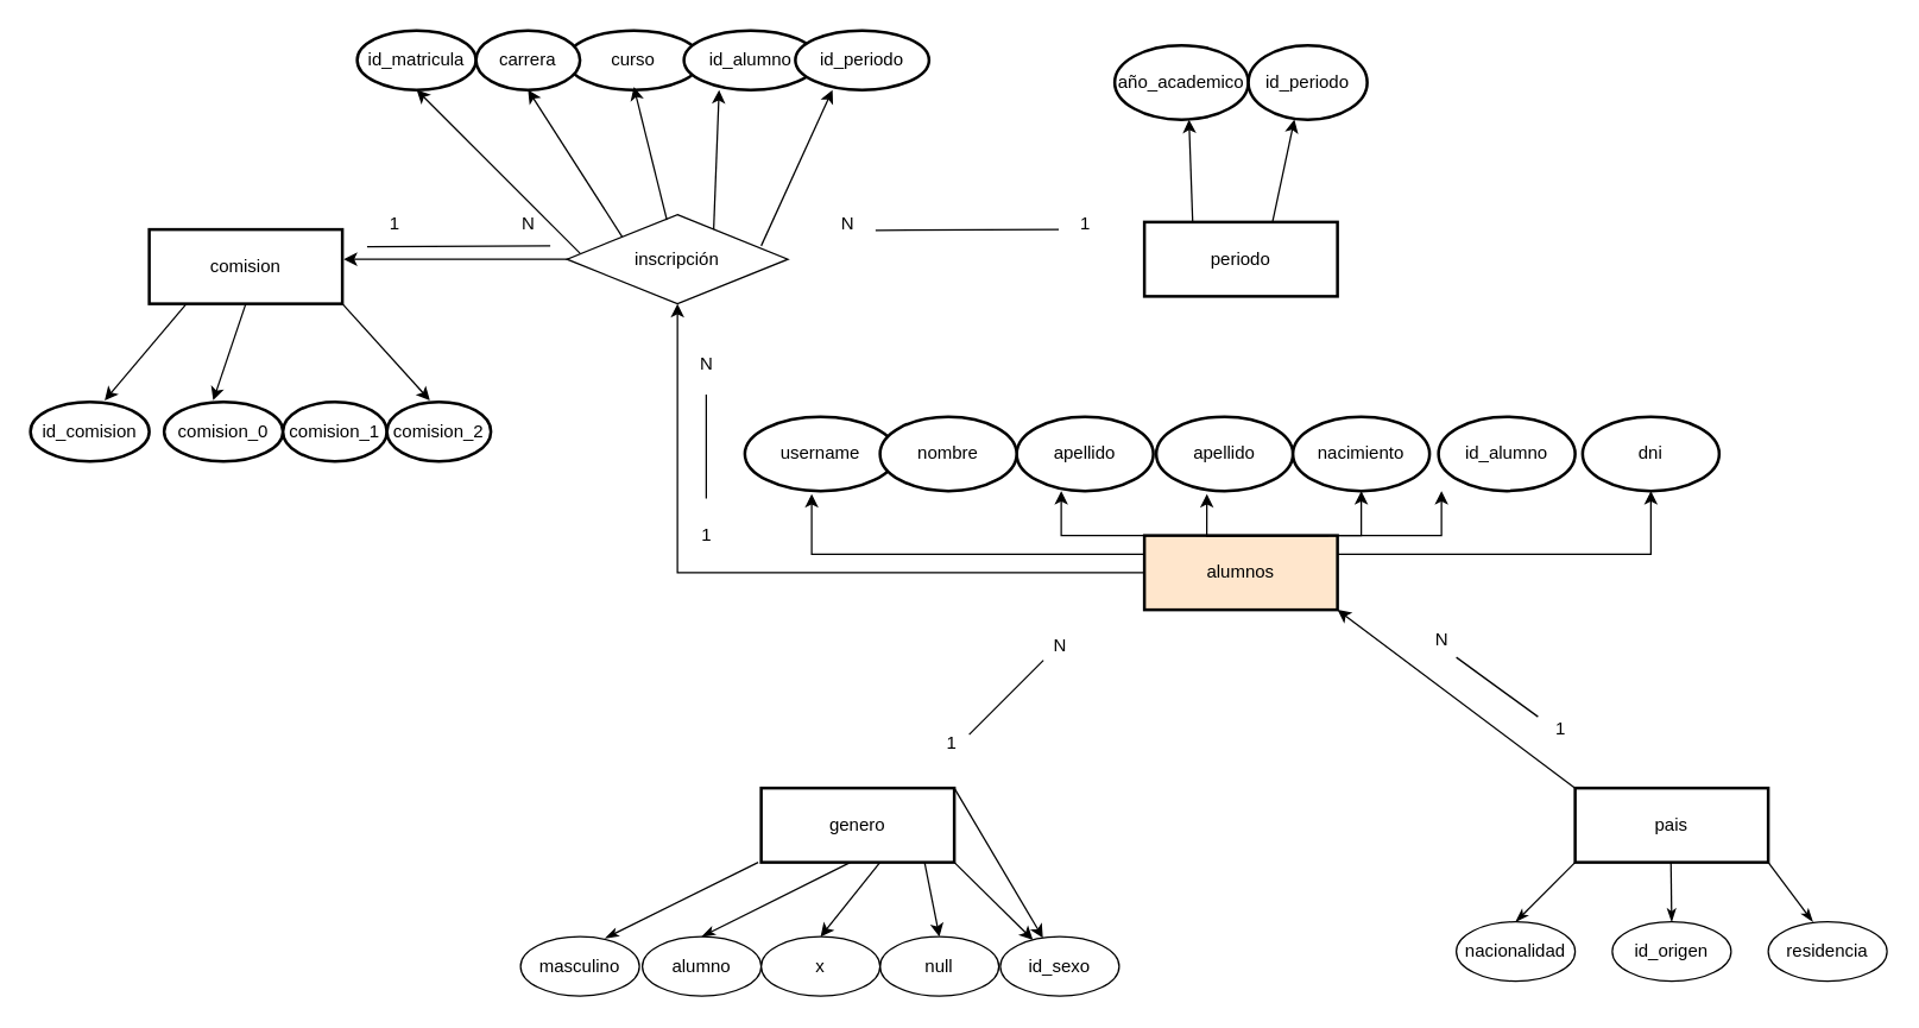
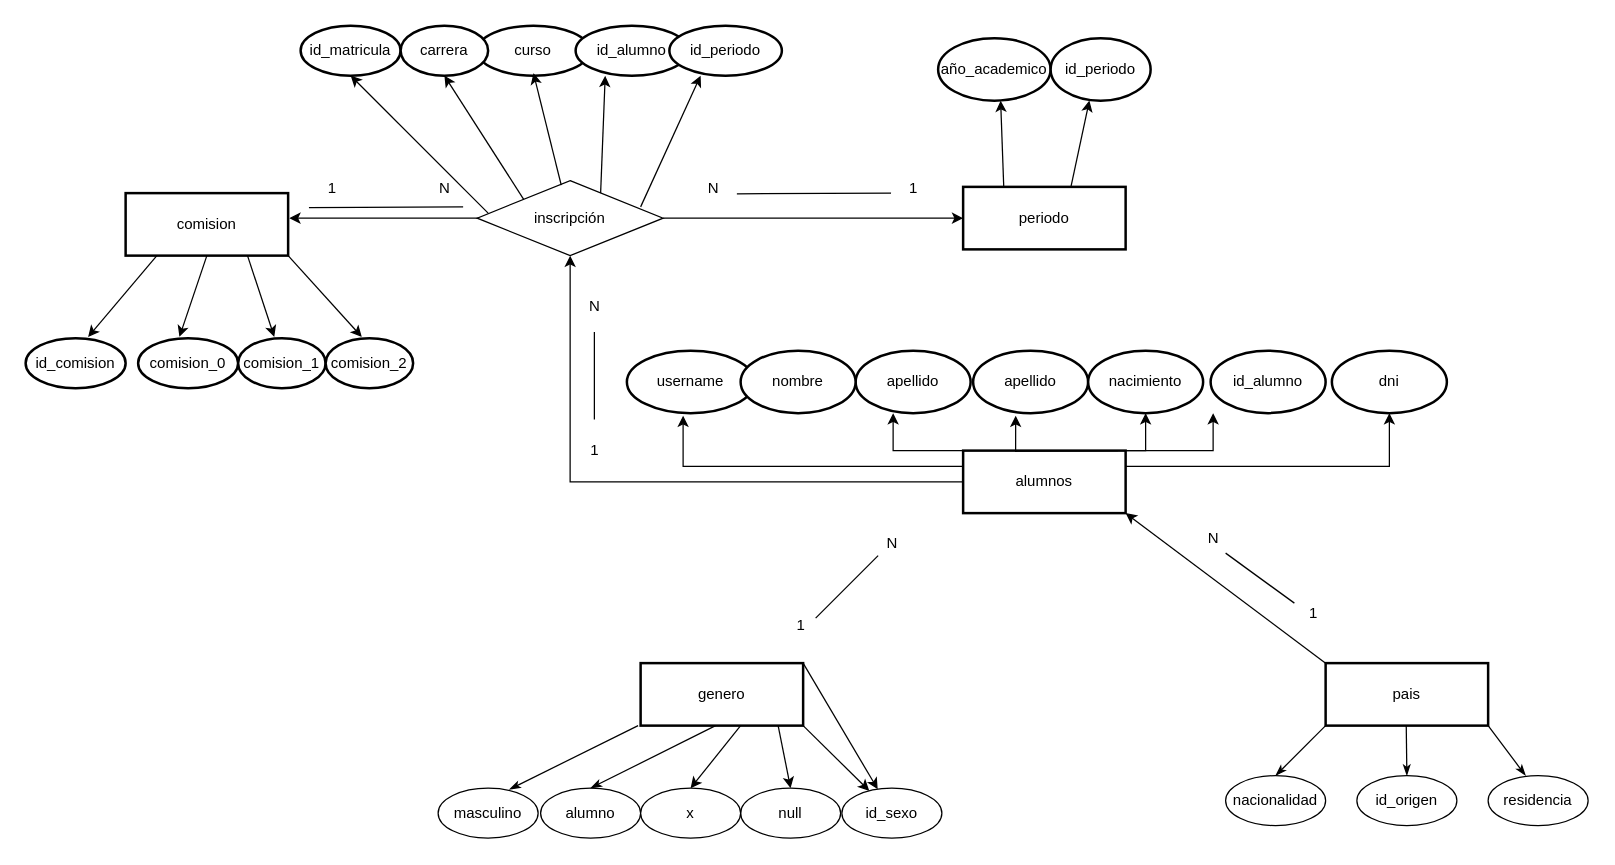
+ <mxCell id="41" style="edgeStyle=orthogonalEdgeStyle;rounded=0;orthogonalLoop=1;jettySize=auto;html=1;exitX=1;exitY=0.5;exitDx=0;exitDy=0;entryX=0;entryY=0.5;entryDx=0;entryDy=0;" parent="1" source="42" target="62" edge="1"><mxGeometry relative="1" as="geometry" /></mxCell>
+ <mxCell id="49" value="" style="endArrow=classic;html=1;rounded=0;fontSize=12;entryX=0.413;entryY=-0.025;entryDx=0;entryDy=0;entryPerimeter=0;exitX=0.75;exitY=1;exitDx=0;exitDy=0;" parent="1" source="39" target="50" edge="1"><mxGeometry width="50" height="50" relative="1" as="geometry"><mxPoint x="230" y="210" as="sourcePoint" /><mxPoint x="202.5" y="284" as="targetPoint" /></mxGeometry></mxCell>
- <mxCell id="8" value="alumnos" style="rounded=0;whiteSpace=wrap;html=1;strokeWidth=2;fillColor=#ffe6cc;" parent="1" vertex="1"><mxGeometry x="770" y="360" width="130" height="50" as="geometry" /></mxCell>
+ <mxCell id="8" value="alumnos" style="rounded=0;whiteSpace=wrap;html=1;strokeWidth=2;" parent="1" vertex="1"><mxGeometry x="770" y="360" width="130" height="50" as="geometry" /></mxCell>
